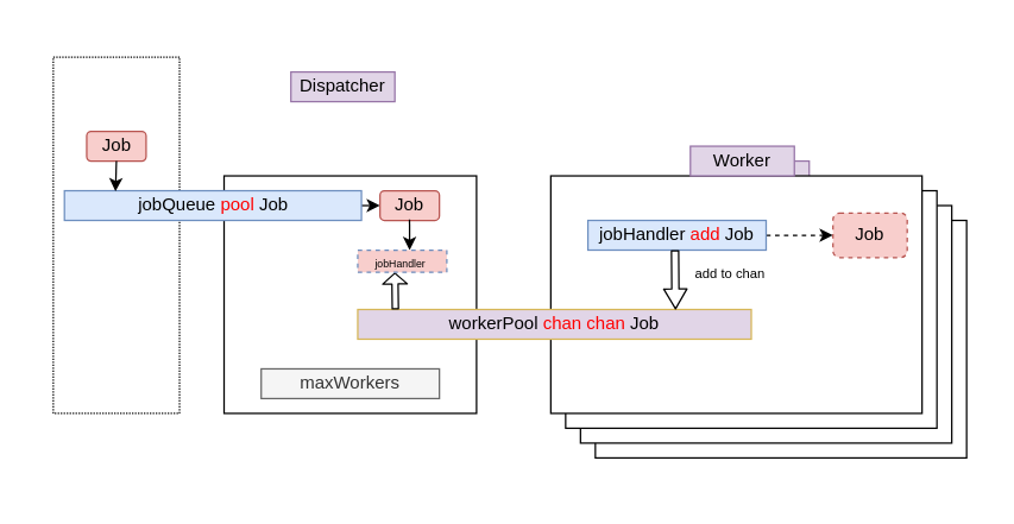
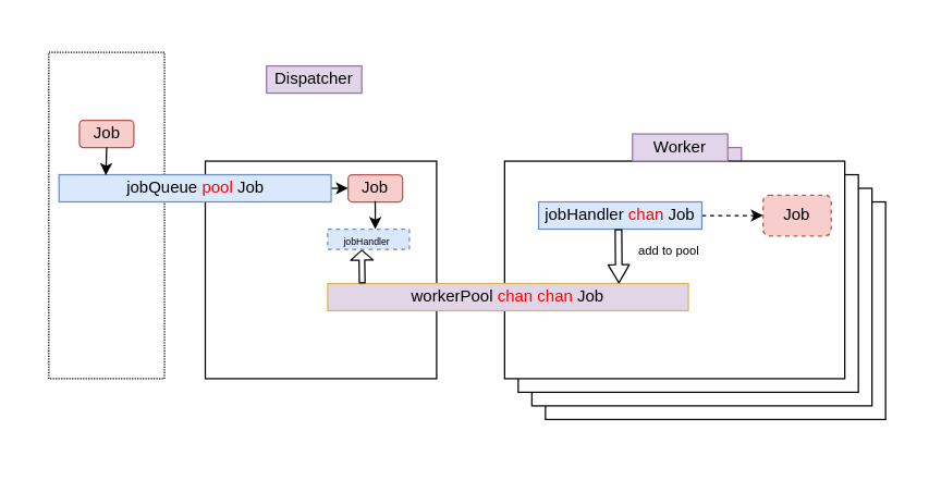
- <mxCell id="17" value="jobHandler&amp;nbsp;&lt;font color=&quot;#ff0000&quot;&gt;add&lt;/font&gt; Job" style="rounded=0;whiteSpace=wrap;html=1;fillColor=#dae8fc;strokeColor=#6c8ebf;" parent="1" vertex="1"><mxGeometry x="395" y="148" width="120" height="20" as="geometry" /></mxCell>
+ <mxCell id="17" value="jobHandler&amp;nbsp;&lt;font color=&quot;#ff0000&quot;&gt;chan&lt;/font&gt; Job" style="rounded=0;whiteSpace=wrap;html=1;fillColor=#dae8fc;strokeColor=#6c8ebf;" parent="1" vertex="1"><mxGeometry x="395" y="148" width="120" height="20" as="geometry" /></mxCell>
- <mxCell id="26" value="&lt;font style=&quot;font-size: 7px&quot;&gt;jobHandler&amp;nbsp;&lt;/font&gt;" style="rounded=0;whiteSpace=wrap;html=1;fillColor=#f8cecc;strokeColor=#6c8ebf;dashed=1;" vertex="1" parent="1"><mxGeometry x="240" y="168" width="60" height="15" as="geometry" /></mxCell>
+ <mxCell id="26" value="&lt;font style=&quot;font-size: 7px&quot;&gt;jobHandler&amp;nbsp;&lt;/font&gt;" style="rounded=0;whiteSpace=wrap;html=1;fillColor=#dae8fc;strokeColor=#6c8ebf;dashed=1;" vertex="1" parent="1"><mxGeometry x="240" y="168" width="60" height="15" as="geometry" /></mxCell>
- <mxCell id="22" value="&lt;font style=&quot;font-size: 9px&quot;&gt;add to chan&lt;/font&gt;" style="text;html=1;strokeColor=none;fillColor=none;align=center;verticalAlign=middle;whiteSpace=wrap;rounded=0;" parent="1" vertex="1"><mxGeometry x="448" y="173" width="86" height="20" as="geometry" /></mxCell>
+ <mxCell id="22" value="&lt;font style=&quot;font-size: 9px&quot;&gt;add to pool&lt;/font&gt;" style="text;html=1;strokeColor=none;fillColor=none;align=center;verticalAlign=middle;whiteSpace=wrap;rounded=0;" parent="1" vertex="1"><mxGeometry x="448" y="173" width="86" height="20" as="geometry" /></mxCell>
- <mxCell id="15" value="maxWorkers" style="rounded=0;whiteSpace=wrap;html=1;fillColor=#f5f5f5;strokeColor=#666666;fontColor=#333333;" parent="1" vertex="1"><mxGeometry x="175" y="248" width="120" height="20" as="geometry" /></mxCell>
